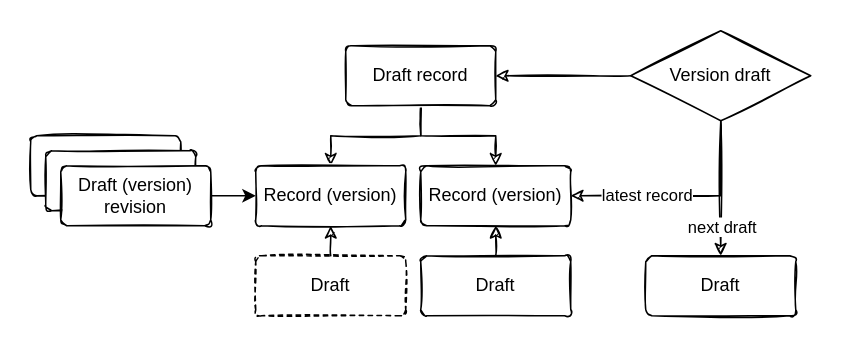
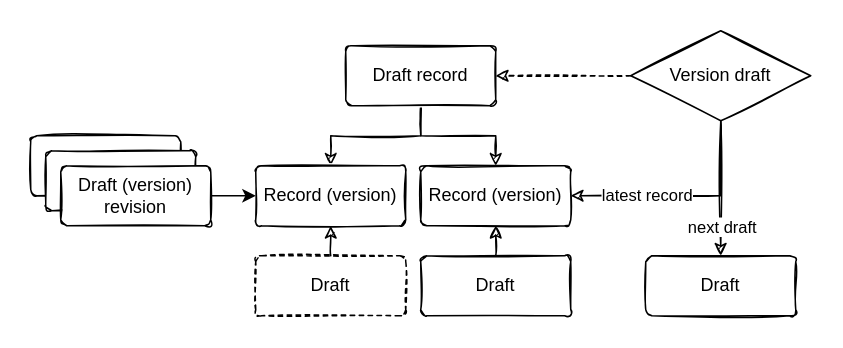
- <mxCell id="7" style="edgeStyle=orthogonalEdgeStyle;rounded=0;orthogonalLoop=1;jettySize=auto;html=1;sketch=1;" edge="1" parent="1" source="17" target="4"><mxGeometry relative="1" as="geometry"><mxPoint x="470" y="50" as="sourcePoint" /></mxGeometry></mxCell>
+ <mxCell id="7" style="edgeStyle=orthogonalEdgeStyle;rounded=0;orthogonalLoop=1;jettySize=auto;html=1;sketch=1;dashed=1;" edge="1" parent="1" source="17" target="4"><mxGeometry relative="1" as="geometry"><mxPoint x="470" y="50" as="sourcePoint" /></mxGeometry></mxCell>
